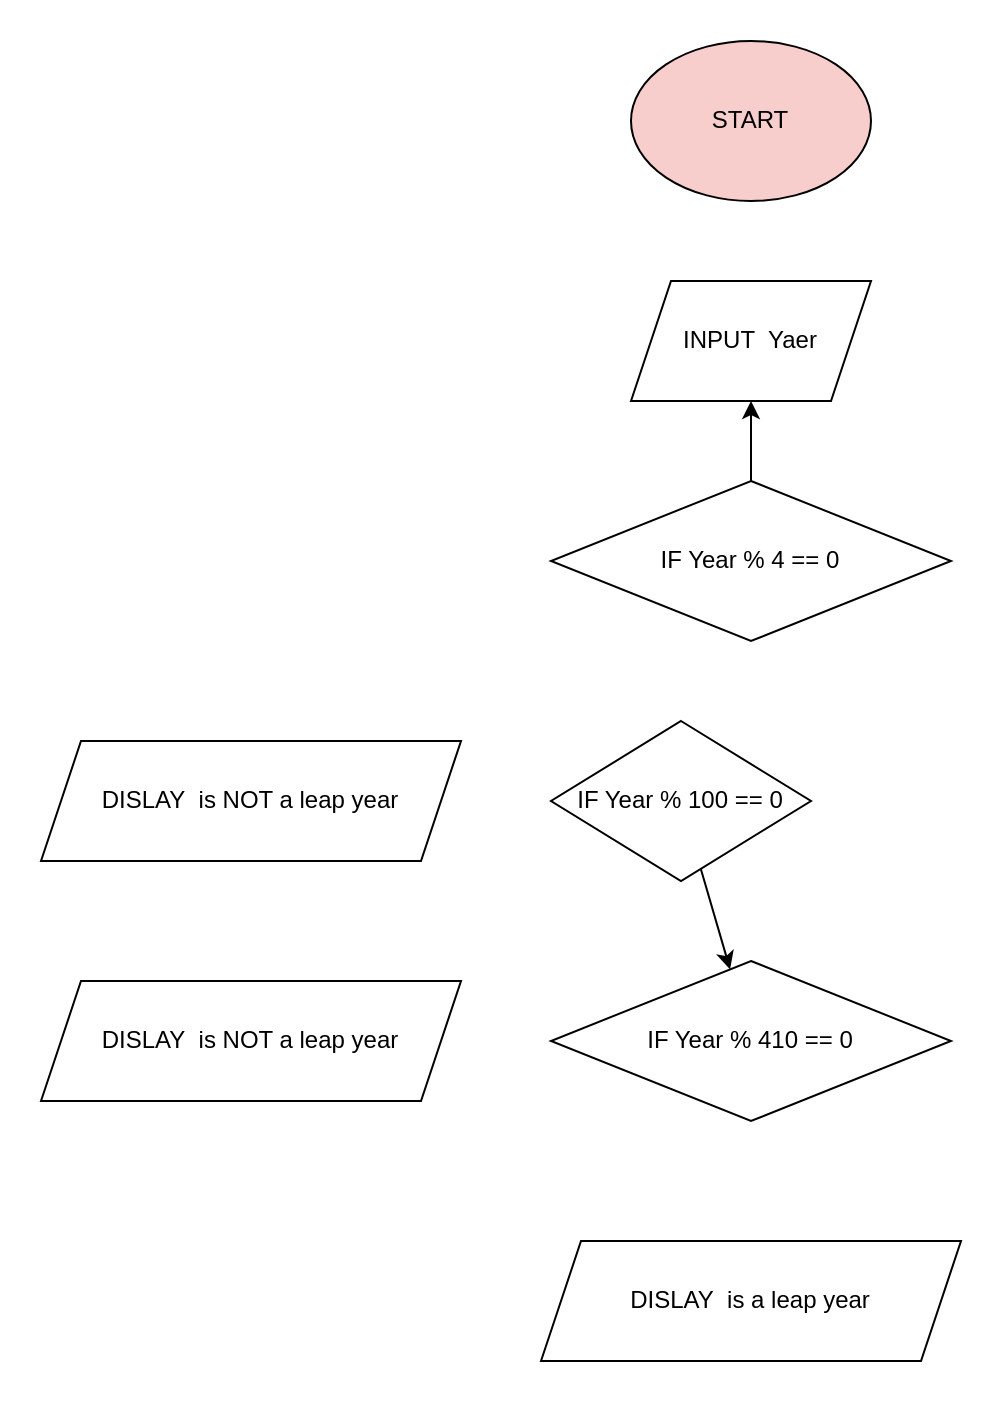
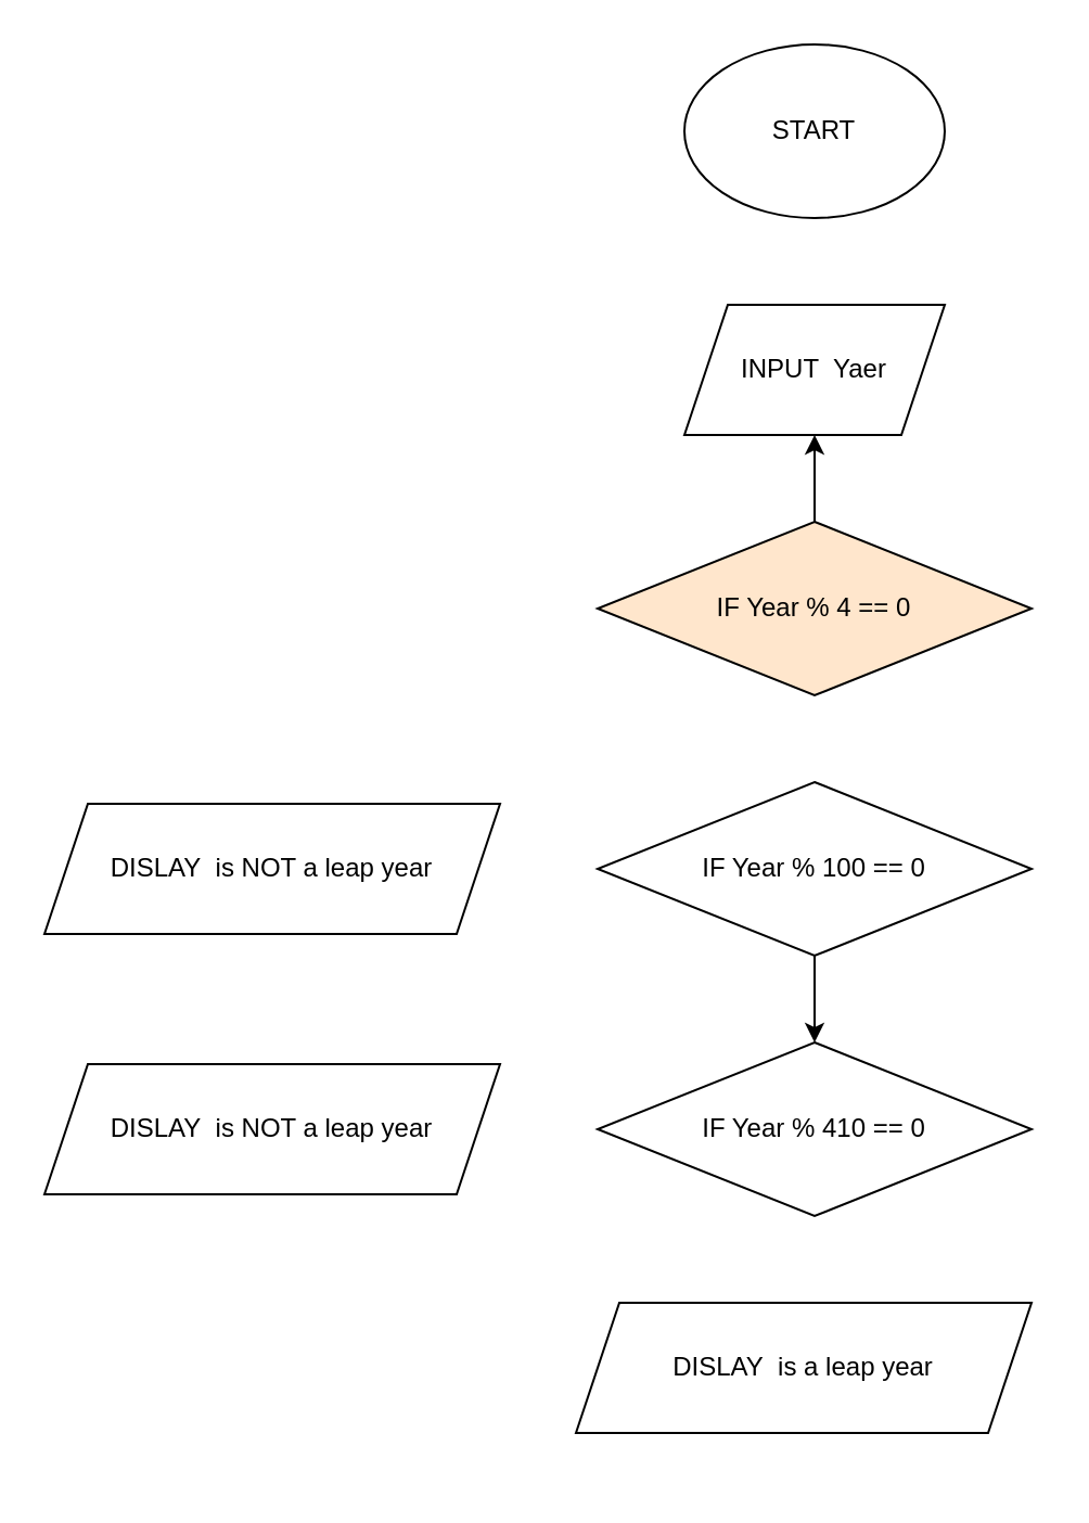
- <mxCell id="2" value="START" style="ellipse;whiteSpace=wrap;html=1;fillColor=#f8cecc;" vertex="1" parent="1"><mxGeometry x="315" y="20" width="120" height="80" as="geometry" /></mxCell>
+ <mxCell id="2" value="START" style="ellipse;whiteSpace=wrap;html=1;" vertex="1" parent="1"><mxGeometry x="315" y="20" width="120" height="80" as="geometry" /></mxCell>
- <mxCell id="5" value="IF Year % 4 == 0" style="rhombus;whiteSpace=wrap;html=1;" vertex="1" parent="1"><mxGeometry x="275" y="240" width="200" height="80" as="geometry" /></mxCell>
+ <mxCell id="5" value="IF Year % 4 == 0" style="rhombus;whiteSpace=wrap;html=1;fillColor=#ffe6cc;" vertex="1" parent="1"><mxGeometry x="275" y="240" width="200" height="80" as="geometry" /></mxCell>
- <mxCell id="7" value="IF Year % 100 == 0" style="rhombus;whiteSpace=wrap;html=1;" vertex="1" parent="1"><mxGeometry x="275" y="360" width="130" height="80" as="geometry" /></mxCell>
+ <mxCell id="7" value="IF Year % 100 == 0" style="rhombus;whiteSpace=wrap;html=1;" vertex="1" parent="1"><mxGeometry x="275" y="360" width="200" height="80" as="geometry" /></mxCell>
- <mxCell id="9" value="DISLAY&amp;nbsp; is a leap year" style="shape=parallelogram;perimeter=parallelogramPerimeter;whiteSpace=wrap;html=1;fixedSize=1;" vertex="1" parent="1"><mxGeometry x="270" y="620" width="210" height="60" as="geometry" /></mxCell>
+ <mxCell id="9" value="DISLAY&amp;nbsp; is a leap year" style="shape=parallelogram;perimeter=parallelogramPerimeter;whiteSpace=wrap;html=1;fixedSize=1;" vertex="1" parent="1"><mxGeometry x="265" y="600" width="210" height="60" as="geometry" /></mxCell>
